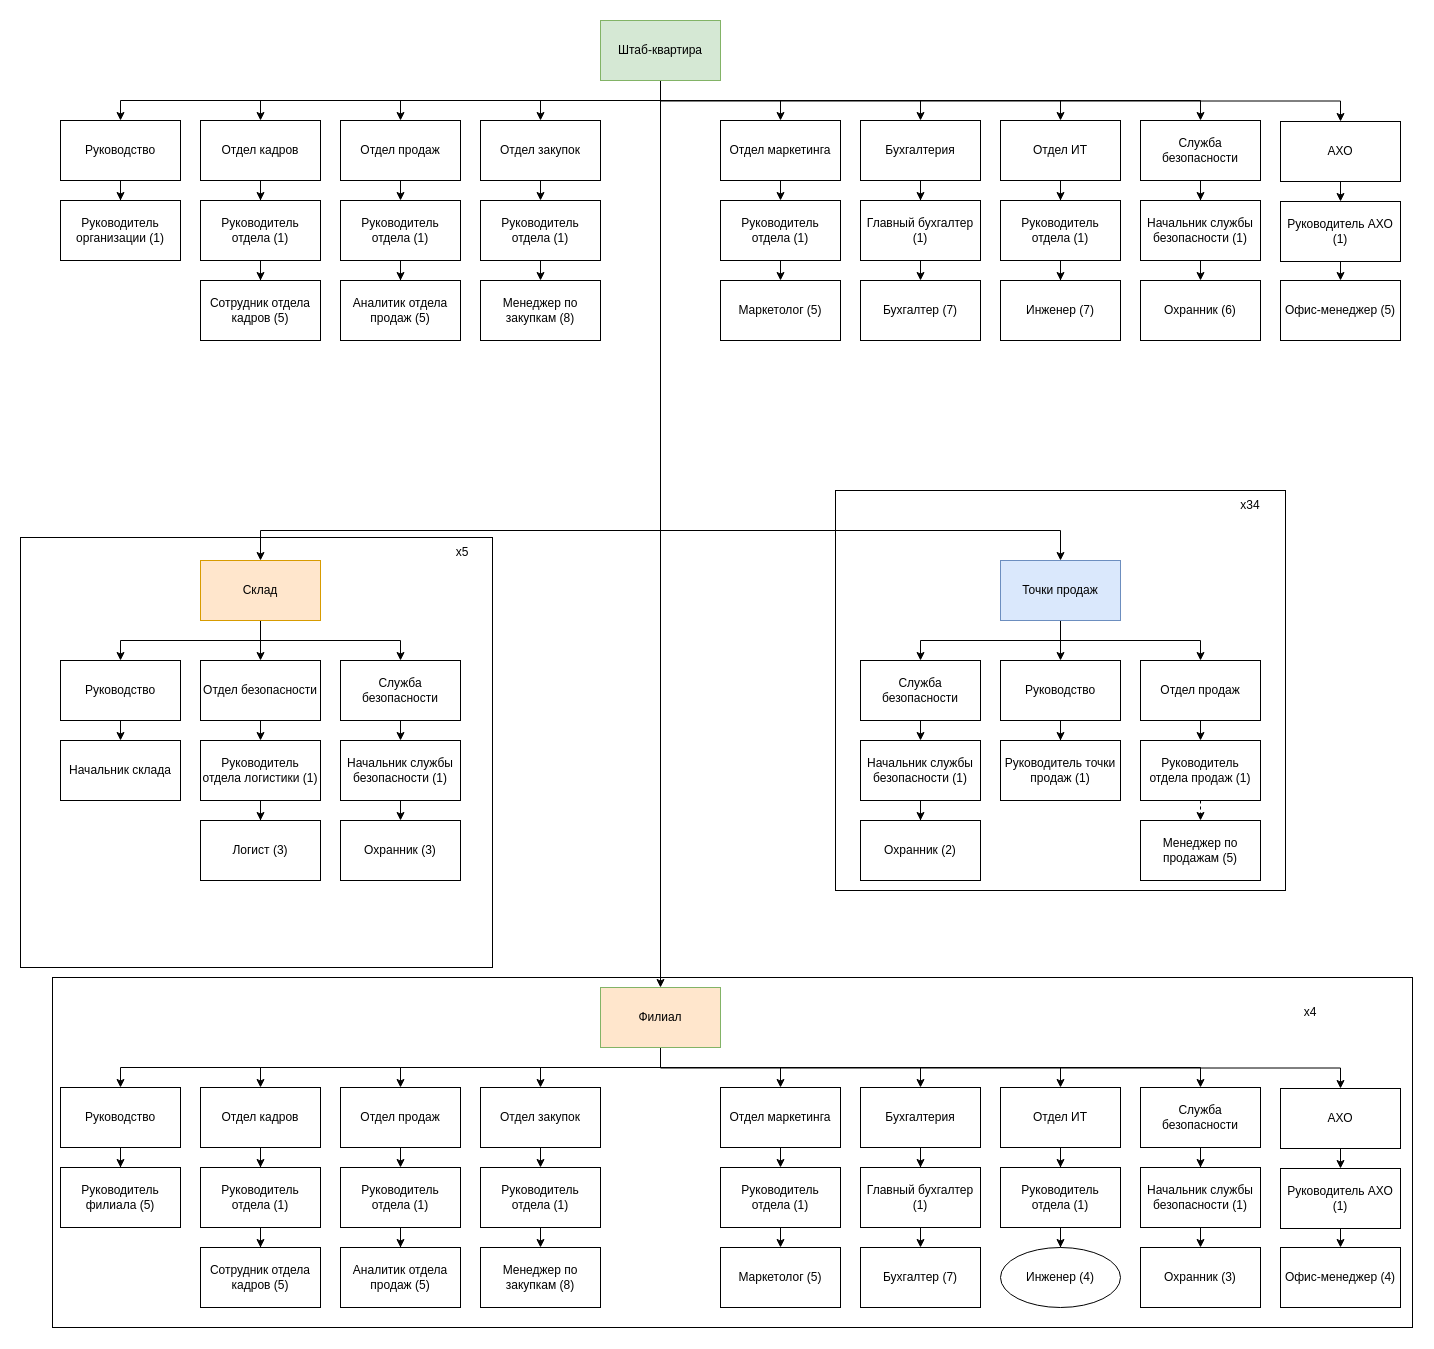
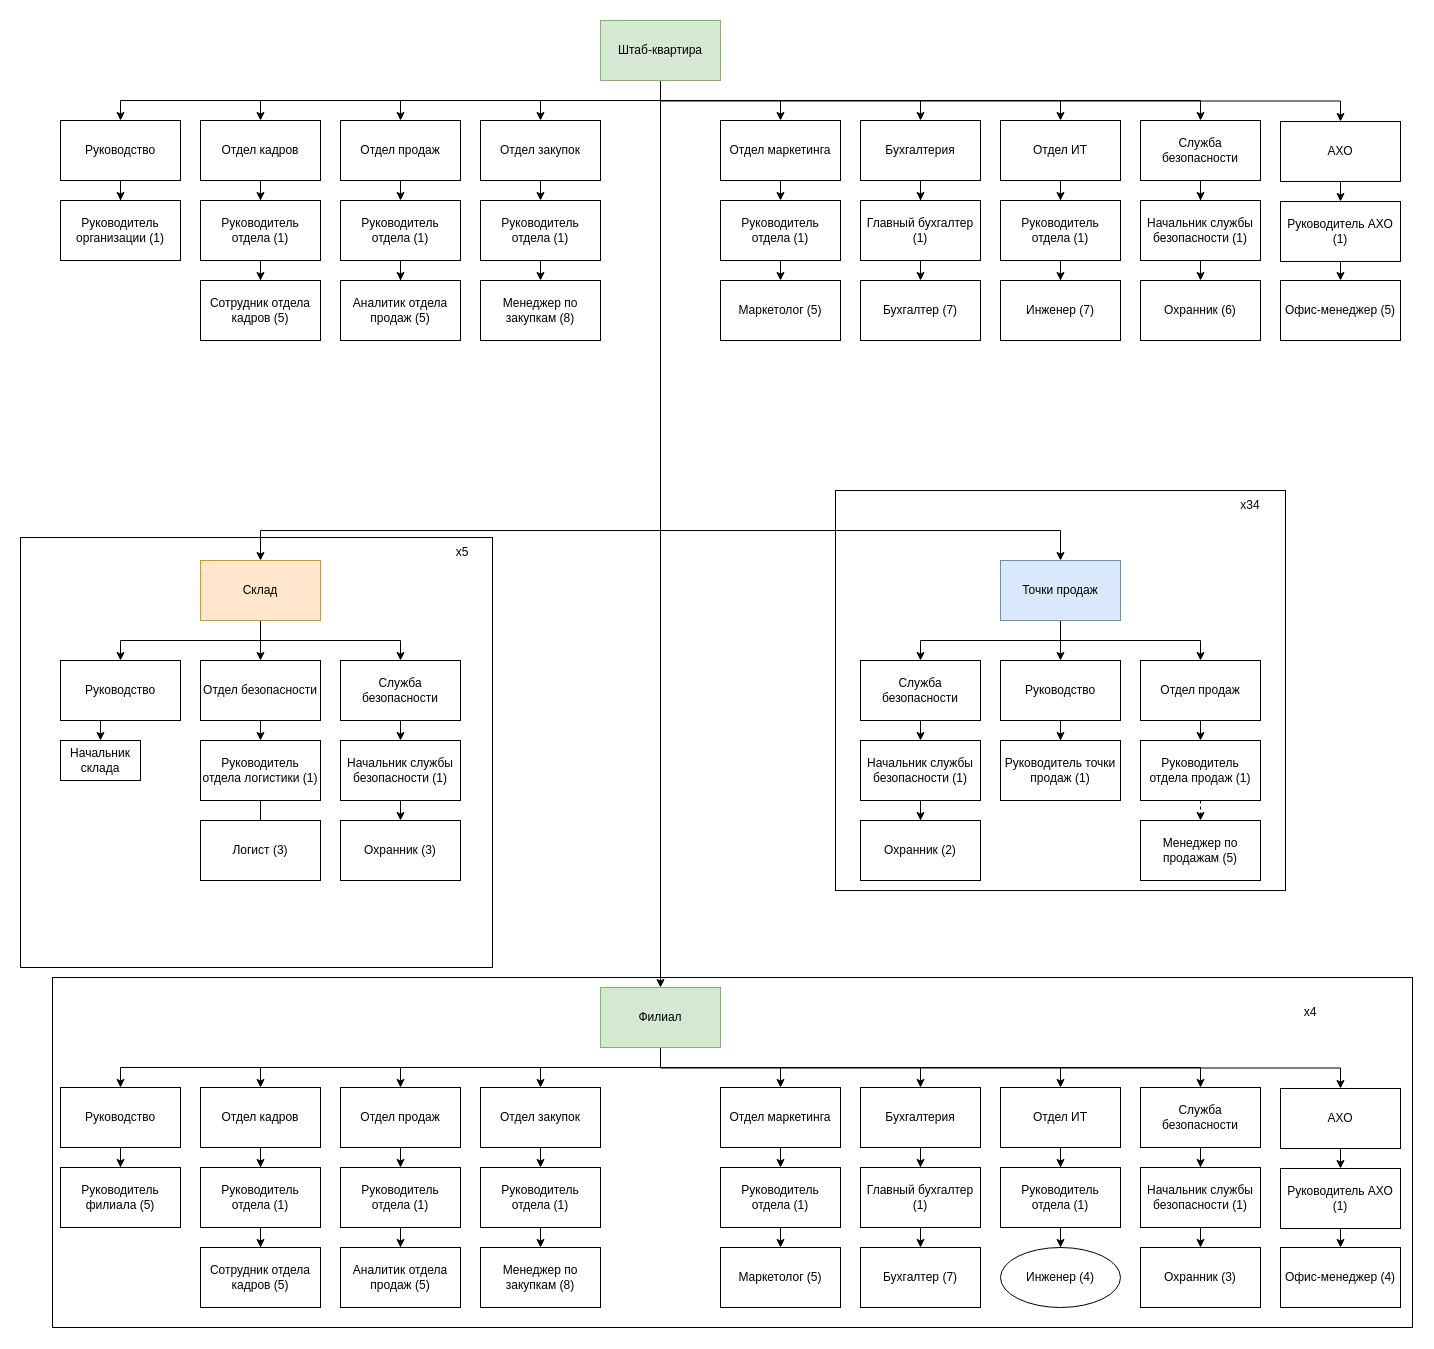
- <mxCell id="74" value="Начальник склада" style="rounded=0;whiteSpace=wrap;html=1;" parent="1" vertex="1"><mxGeometry x="60" y="740" width="120" height="60" as="geometry" /></mxCell>
+ <mxCell id="74" value="Начальник склада" style="rounded=0;whiteSpace=wrap;html=1;" parent="1" vertex="1"><mxGeometry x="60" y="740" width="80" height="40" as="geometry" /></mxCell>
- <mxCell id="75" style="edgeStyle=orthogonalEdgeStyle;rounded=0;orthogonalLoop=1;jettySize=auto;html=1;exitX=0.5;exitY=1;exitDx=0;exitDy=0;" parent="1" source="76" target="77" edge="1"><mxGeometry relative="1" as="geometry" /></mxCell>
+ <mxCell id="75" style="edgeStyle=orthogonalEdgeStyle;rounded=0;orthogonalLoop=1;jettySize=auto;html=1;exitX=0.5;exitY=1;exitDx=0;exitDy=0;endArrow=none;" parent="1" source="76" target="77" edge="1"><mxGeometry relative="1" as="geometry" /></mxCell>
- <mxCell id="104" value="Филиал" style="rounded=0;whiteSpace=wrap;html=1;fillColor=#ffe6cc;strokeColor=#82b366;" parent="1" vertex="1"><mxGeometry x="600" y="987" width="120" height="60" as="geometry" /></mxCell>
+ <mxCell id="104" value="Филиал" style="rounded=0;whiteSpace=wrap;html=1;fillColor=#d5e8d4;strokeColor=#82b366;" parent="1" vertex="1"><mxGeometry x="600" y="987" width="120" height="60" as="geometry" /></mxCell>
